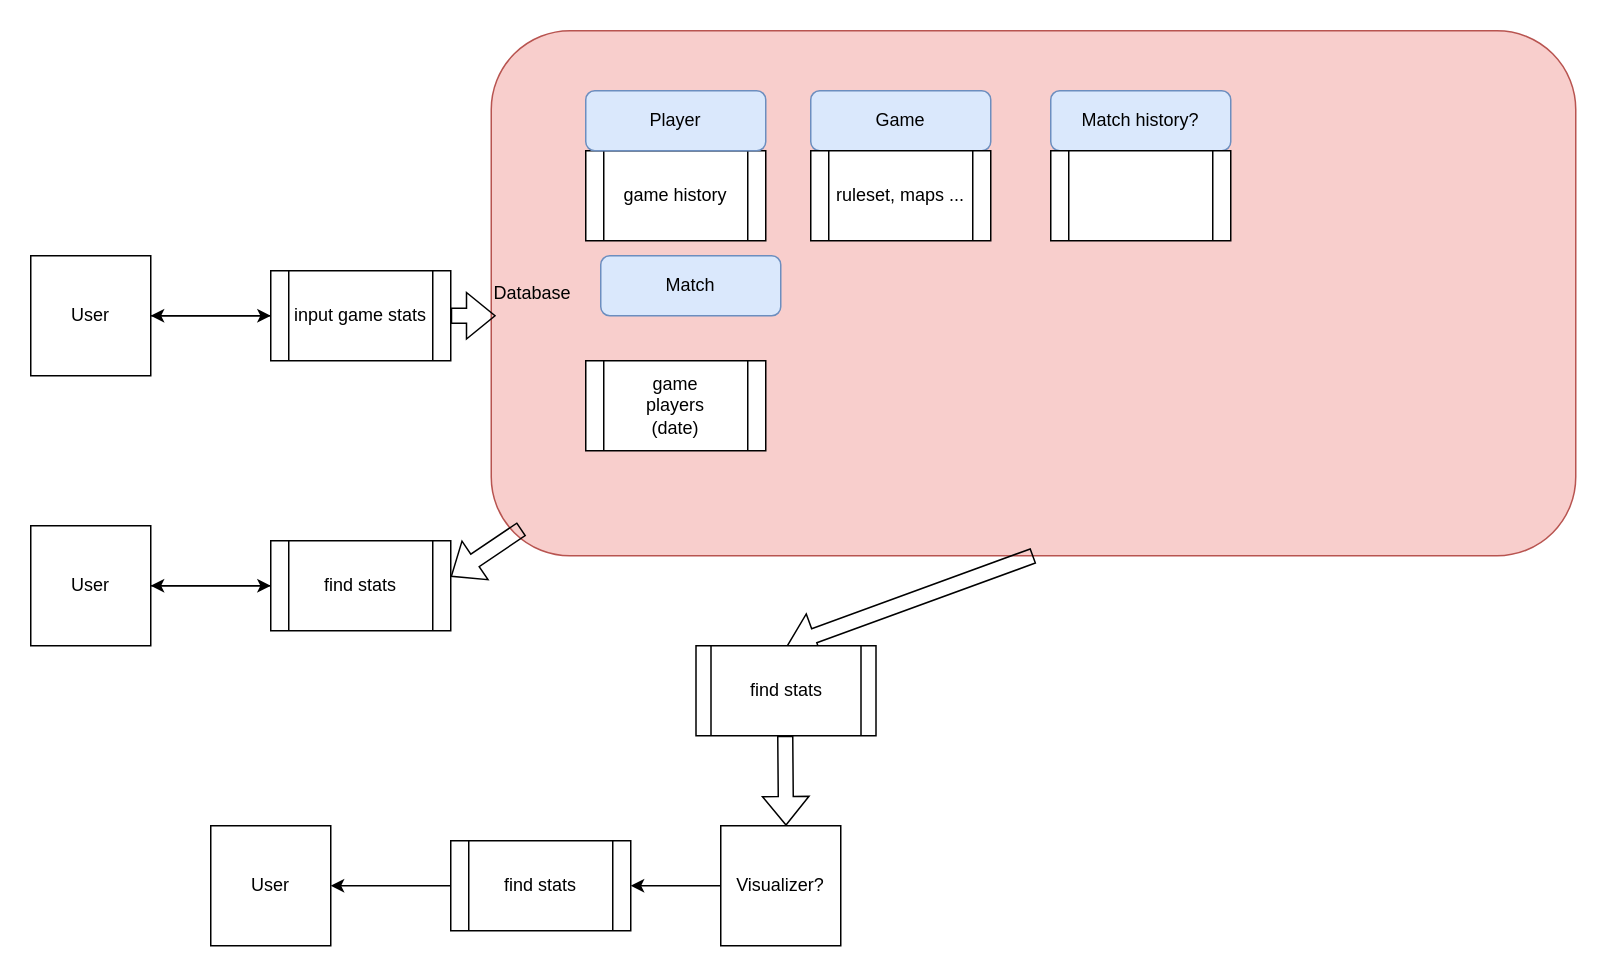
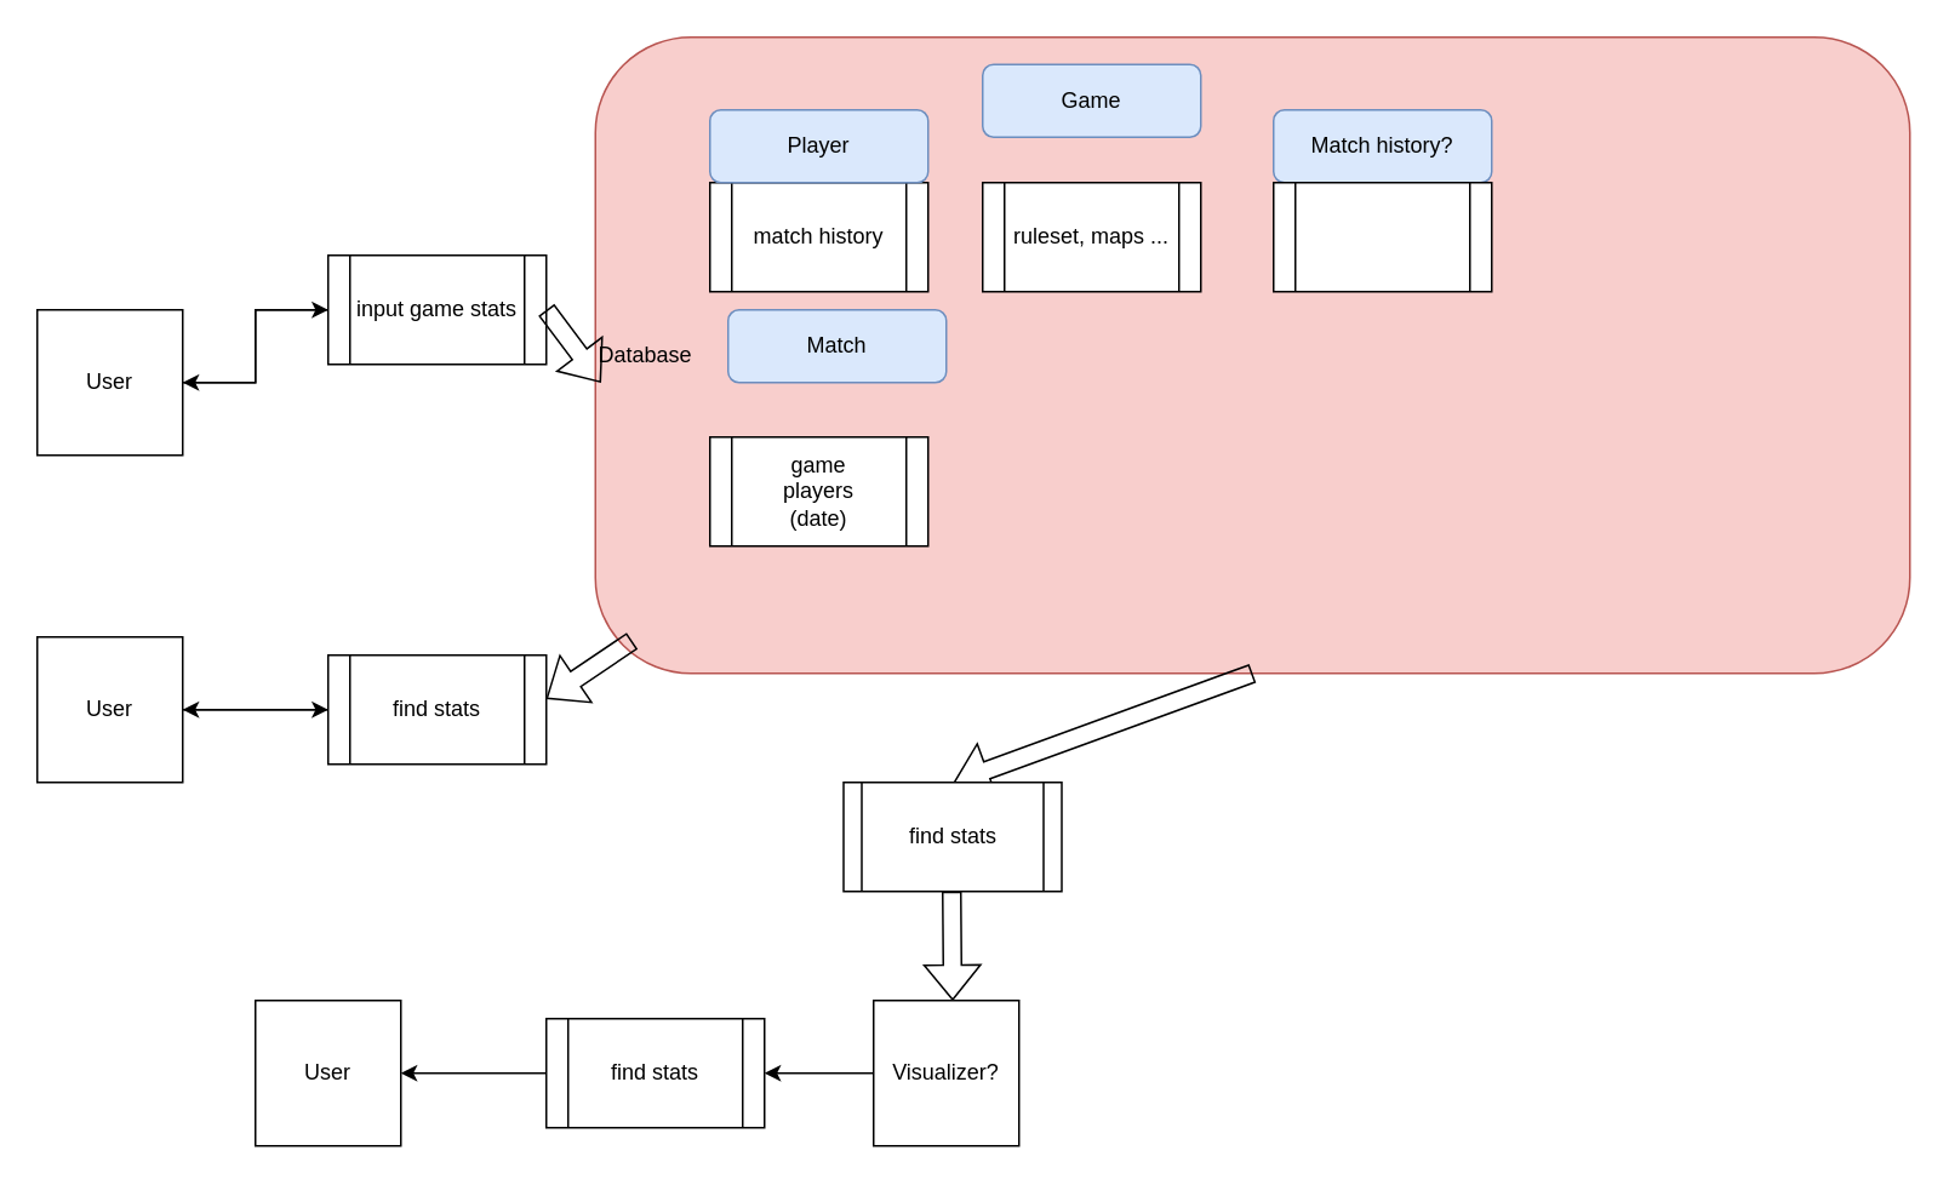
- <mxCell id="12" value="Game" style="rounded=1;whiteSpace=wrap;html=1;fillColor=#dae8fc;strokeColor=#6c8ebf;" vertex="1" parent="1"><mxGeometry x="540" y="60" width="120" height="40" as="geometry" /></mxCell>
+ <mxCell id="12" value="Game" style="rounded=1;whiteSpace=wrap;html=1;fillColor=#dae8fc;strokeColor=#6c8ebf;" vertex="1" parent="1"><mxGeometry x="540" y="35" width="120" height="40" as="geometry" /></mxCell>
- <mxCell id="9" value="game history" style="shape=process;whiteSpace=wrap;html=1;backgroundOutline=1;" vertex="1" parent="1"><mxGeometry x="390" y="100" width="120" height="60" as="geometry" /></mxCell>
+ <mxCell id="9" value="match history" style="shape=process;whiteSpace=wrap;html=1;backgroundOutline=1;" vertex="1" parent="1"><mxGeometry x="390" y="100" width="120" height="60" as="geometry" /></mxCell>
- <mxCell id="7" value="input game stats" style="shape=process;whiteSpace=wrap;html=1;backgroundOutline=1;" vertex="1" parent="1"><mxGeometry x="180" y="180" width="120" height="60" as="geometry" /></mxCell>
+ <mxCell id="7" value="input game stats" style="shape=process;whiteSpace=wrap;html=1;backgroundOutline=1;" vertex="1" parent="1"><mxGeometry x="180" y="140" width="120" height="60" as="geometry" /></mxCell>
